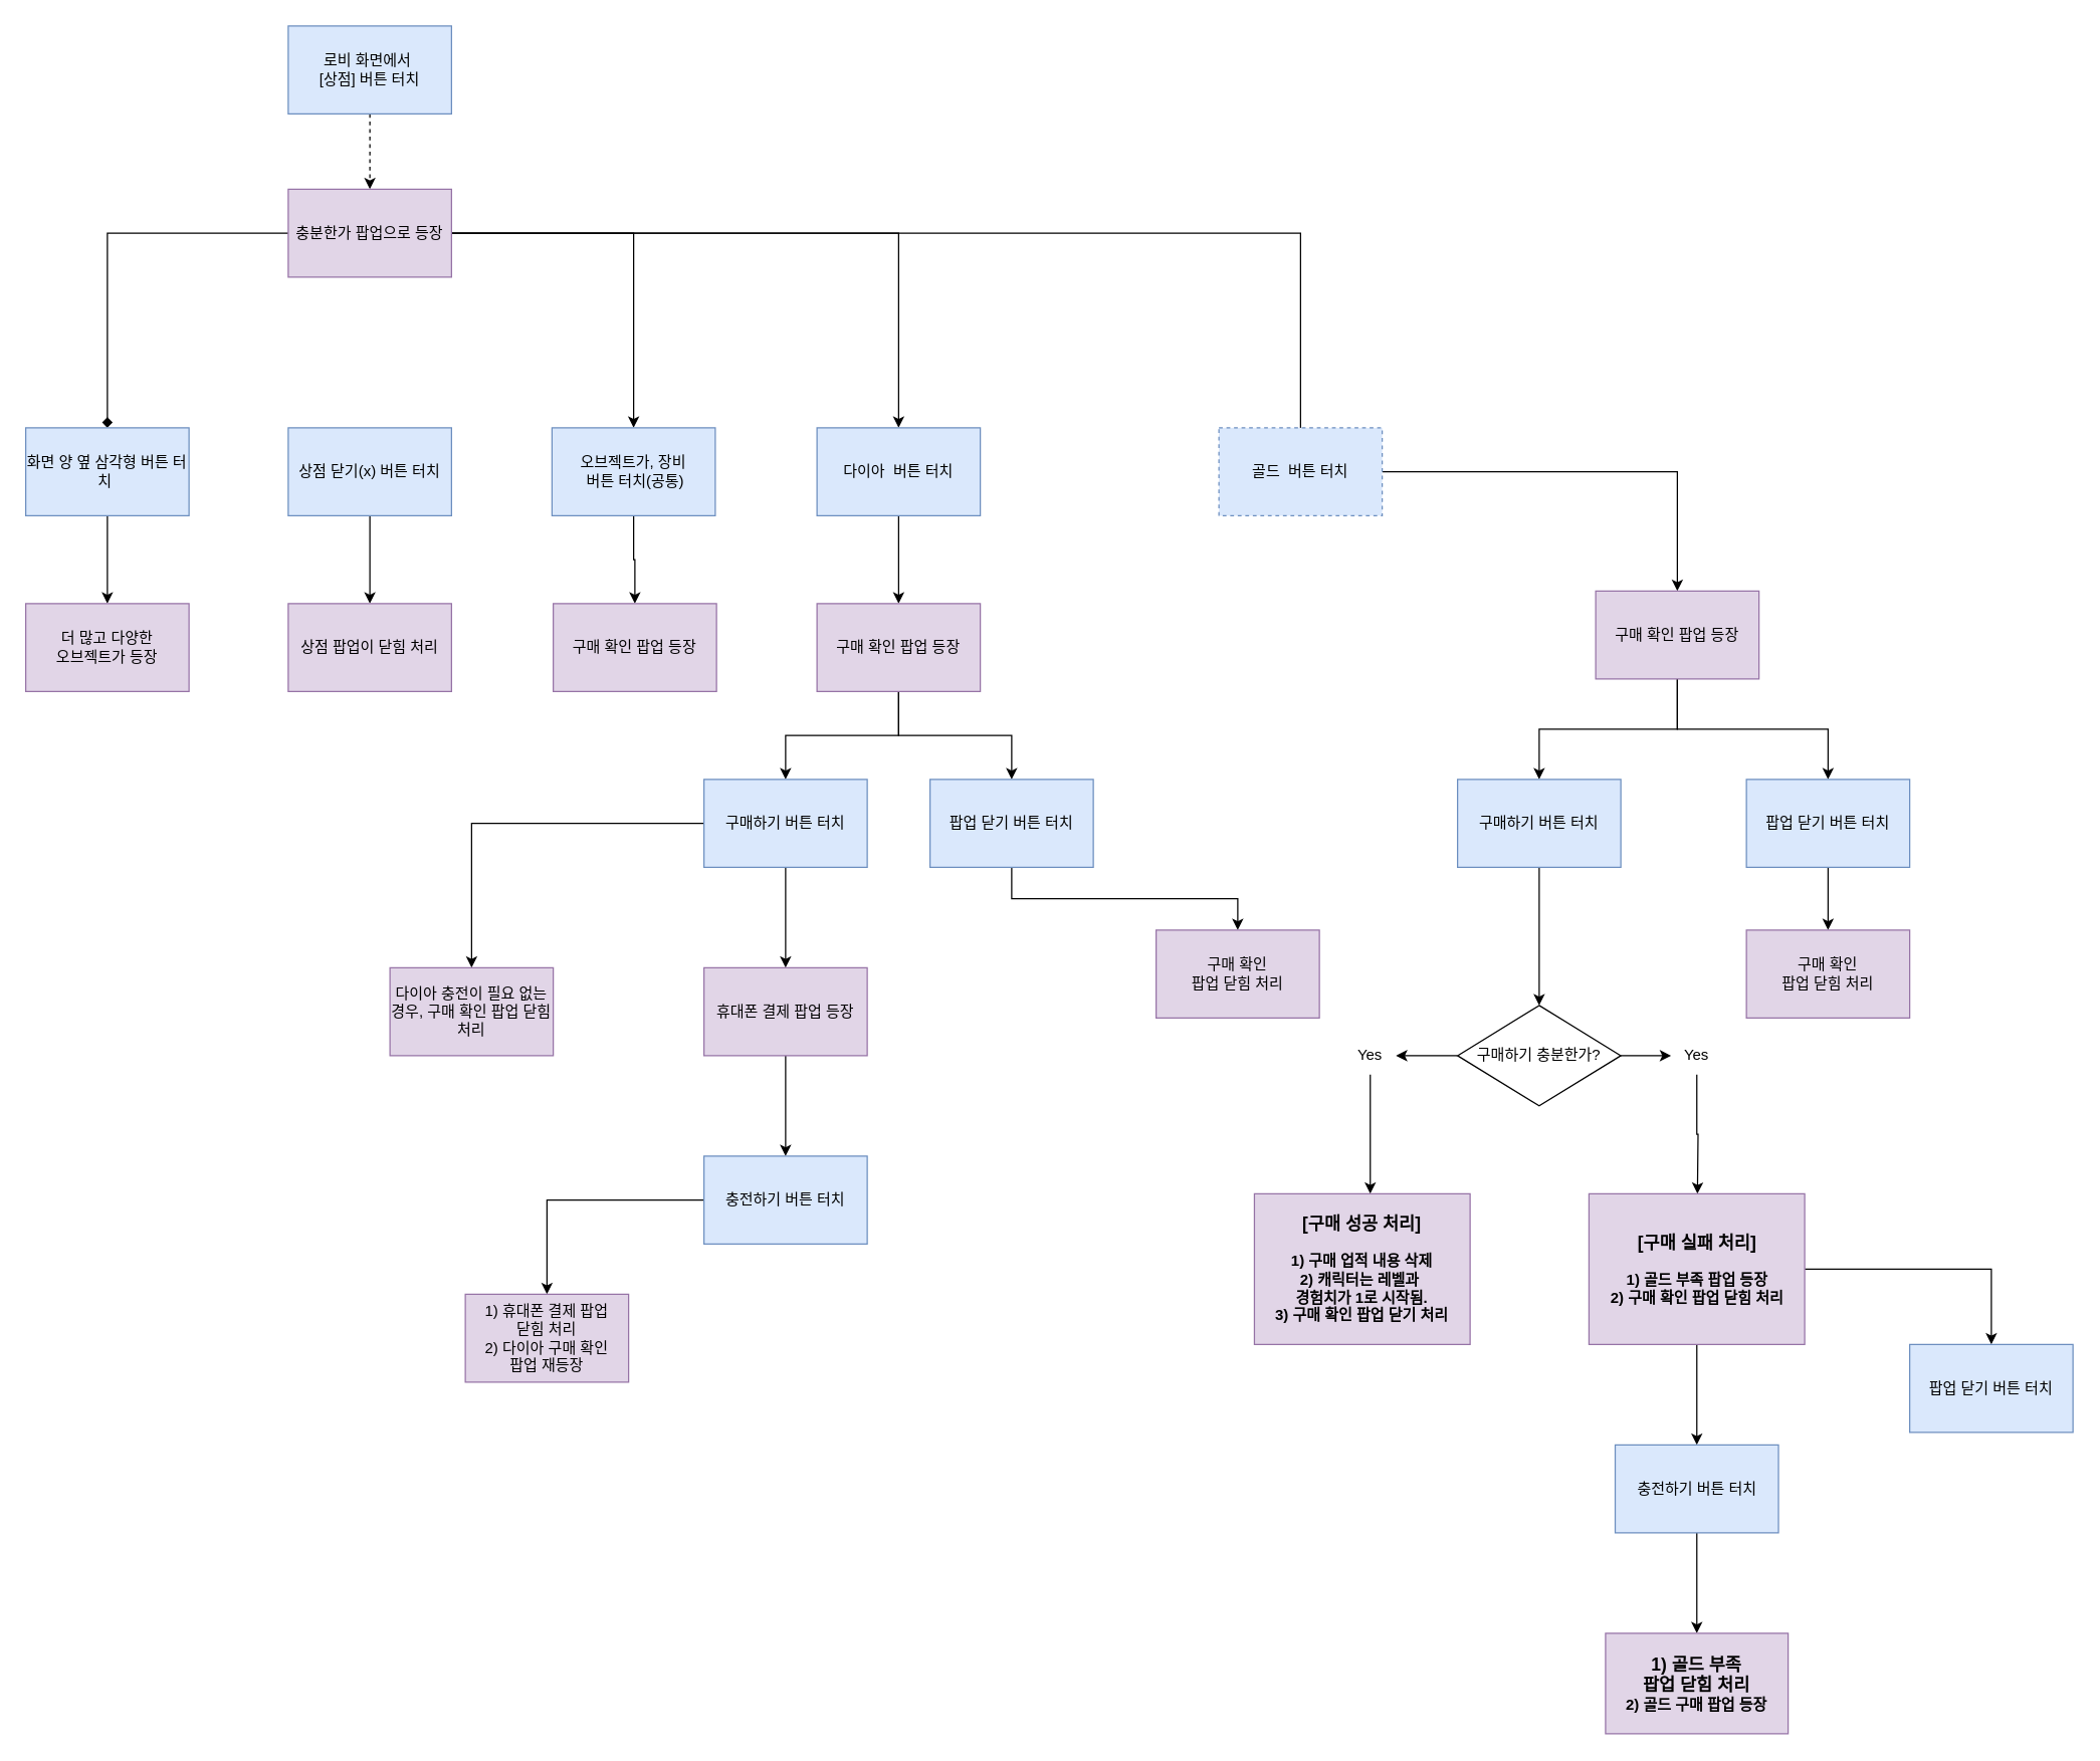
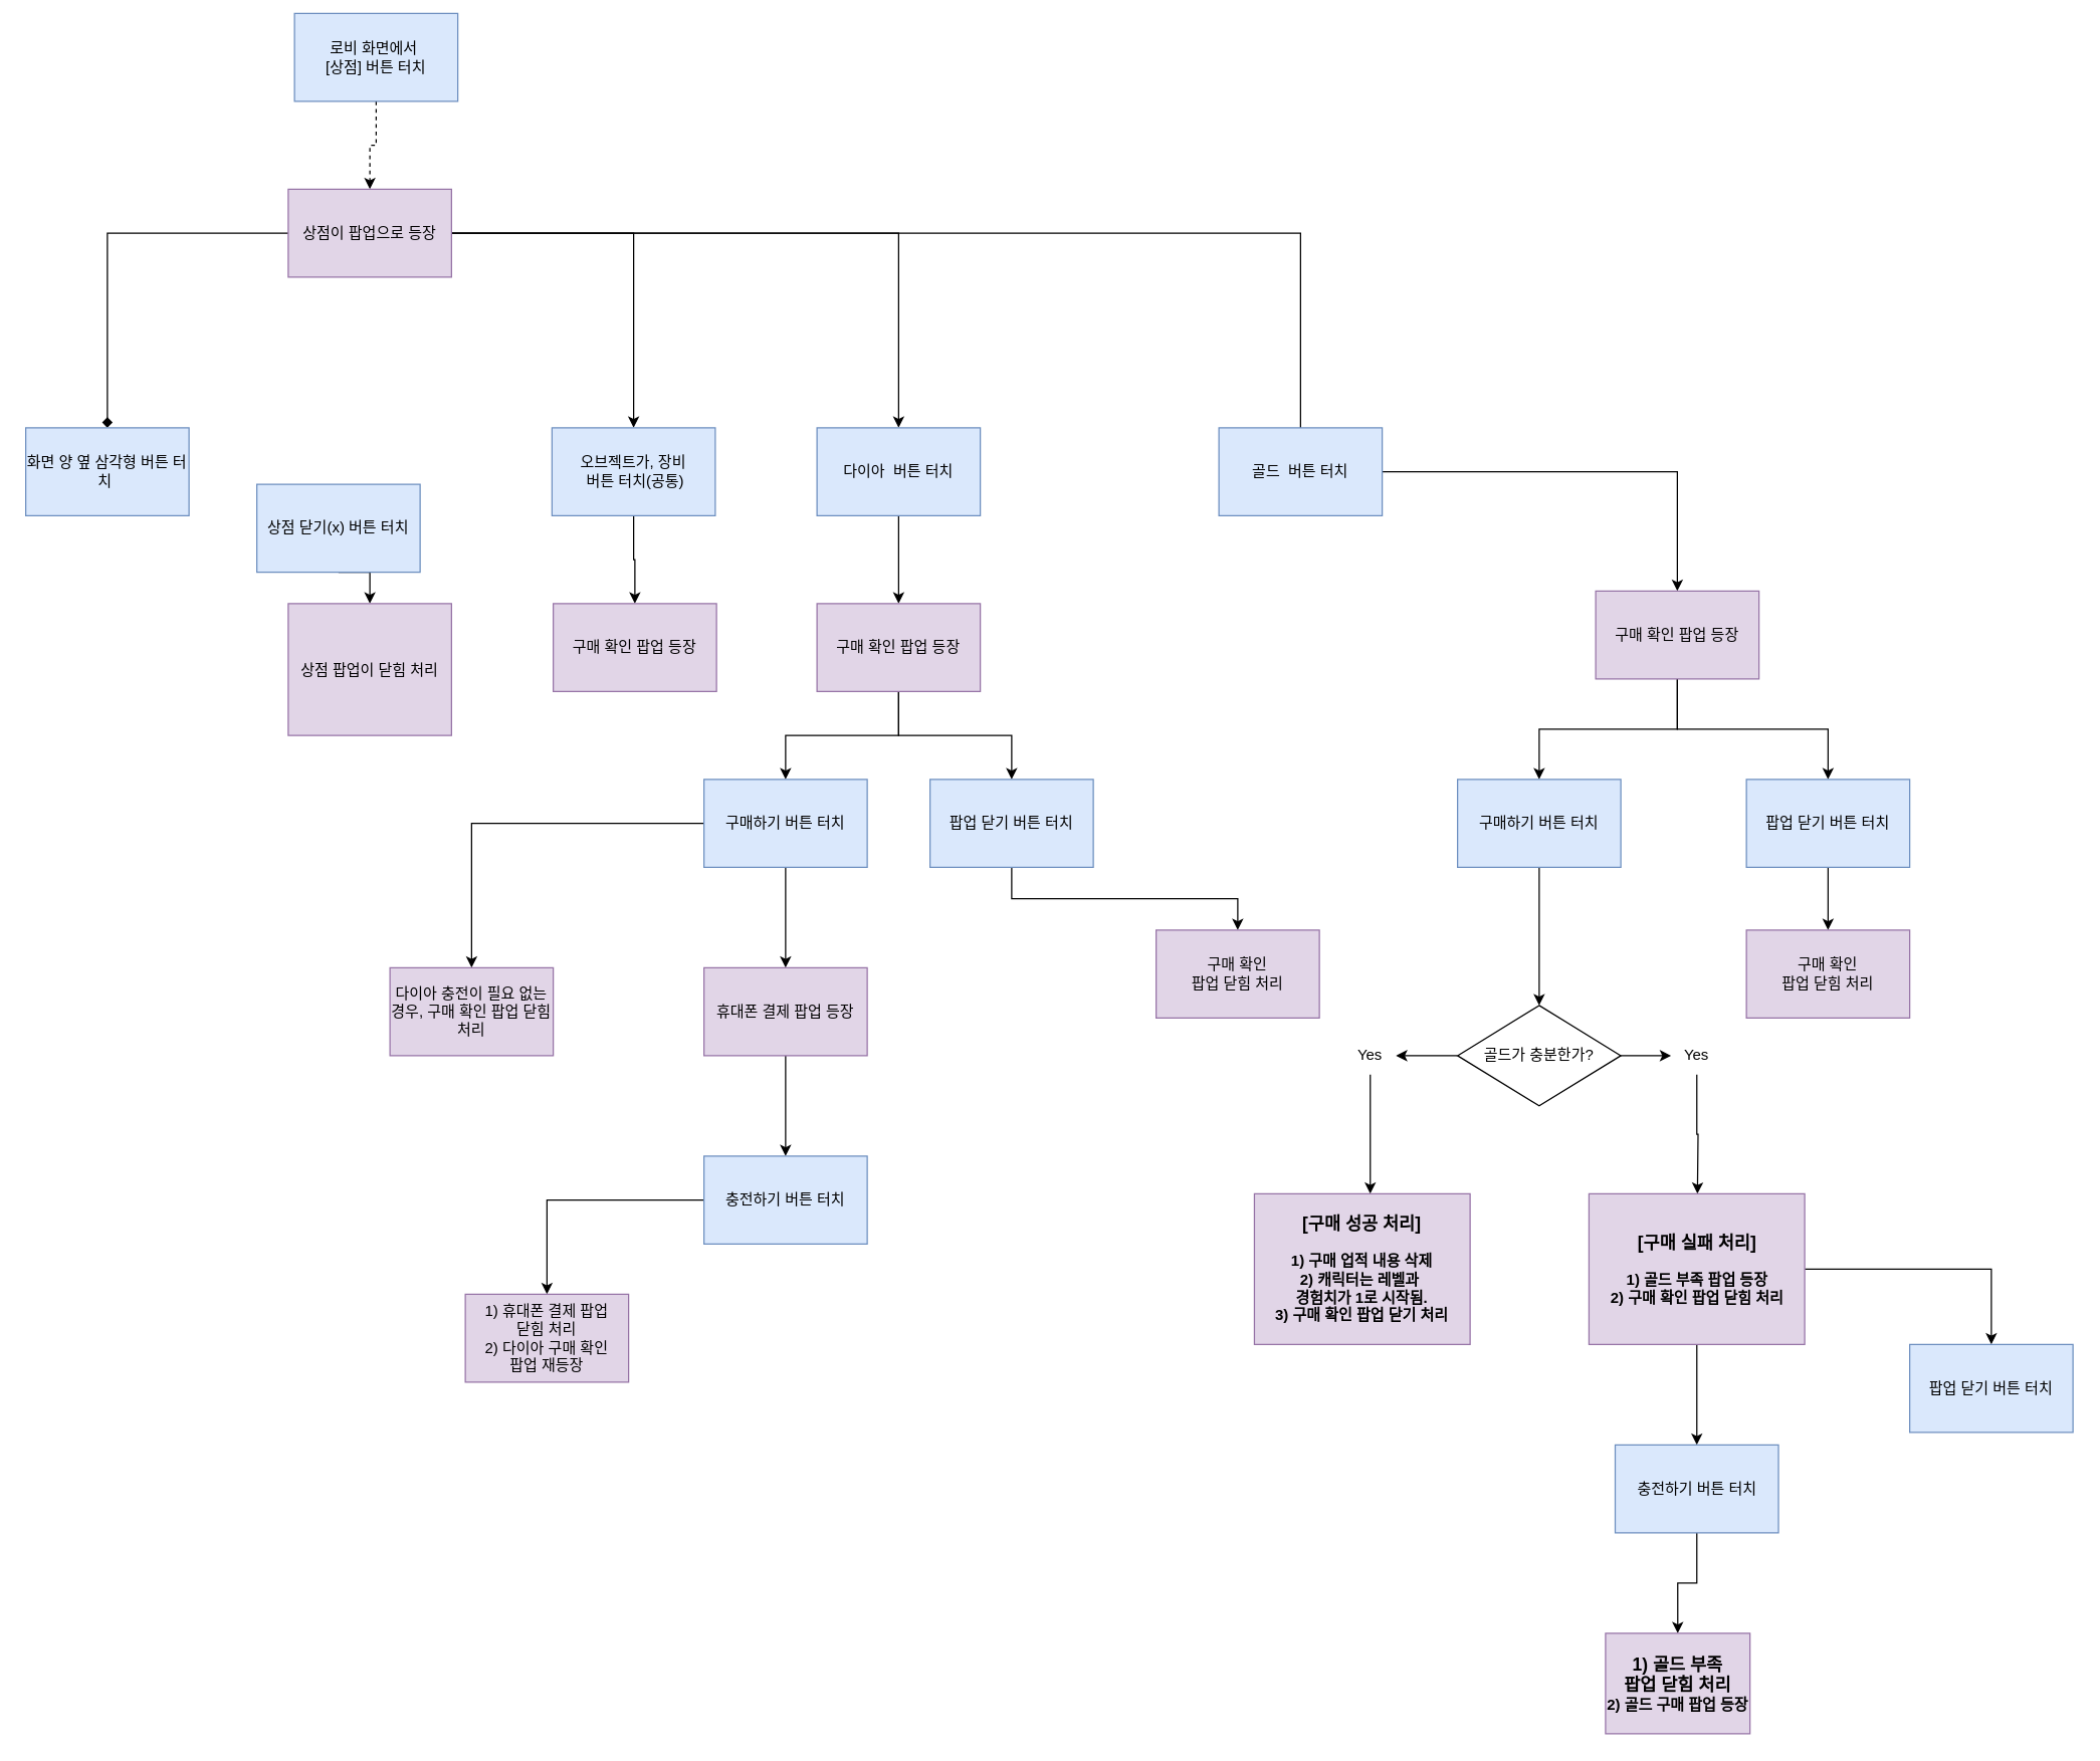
- <mxCell id="3" value="로비 화면에서&amp;nbsp;&lt;br&gt;[상점] 버튼 터치" style="rounded=0;whiteSpace=wrap;html=1;fillColor=#dae8fc;strokeColor=#6c8ebf;" vertex="1" parent="1"><mxGeometry x="229" y="20" width="130" height="70" as="geometry" /></mxCell>
+ <mxCell id="3" value="로비 화면에서&amp;nbsp;&lt;br&gt;[상점] 버튼 터치" style="rounded=0;whiteSpace=wrap;html=1;fillColor=#dae8fc;strokeColor=#6c8ebf;" vertex="1" parent="1"><mxGeometry x="234" y="10" width="130" height="70" as="geometry" /></mxCell>
- <mxCell id="8" value="충분한가 팝업으로 등장" style="rounded=0;whiteSpace=wrap;html=1;fillColor=#e1d5e7;strokeColor=#9673a6;" vertex="1" parent="1"><mxGeometry x="229" y="150" width="130" height="70" as="geometry" /></mxCell>
+ <mxCell id="8" value="상점이 팝업으로 등장" style="rounded=0;whiteSpace=wrap;html=1;fillColor=#e1d5e7;strokeColor=#9673a6;" vertex="1" parent="1"><mxGeometry x="229" y="150" width="130" height="70" as="geometry" /></mxCell>
- <mxCell id="10" value="상점 닫기(x) 버튼 터치" style="rounded=0;whiteSpace=wrap;html=1;fillColor=#dae8fc;strokeColor=#6c8ebf;" vertex="1" parent="1"><mxGeometry x="229" y="340" width="130" height="70" as="geometry" /></mxCell>
+ <mxCell id="10" value="상점 닫기(x) 버튼 터치" style="rounded=0;whiteSpace=wrap;html=1;fillColor=#dae8fc;strokeColor=#6c8ebf;" vertex="1" parent="1"><mxGeometry x="204" y="385" width="130" height="70" as="geometry" /></mxCell>
- <mxCell id="36" value="골드&amp;nbsp; 버튼 터치" style="rounded=0;whiteSpace=wrap;html=1;fillColor=#dae8fc;strokeColor=#6c8ebf;dashed=1;" vertex="1" parent="1"><mxGeometry x="970" y="340" width="130" height="70" as="geometry" /></mxCell>
+ <mxCell id="36" value="골드&amp;nbsp; 버튼 터치" style="rounded=0;whiteSpace=wrap;html=1;fillColor=#dae8fc;strokeColor=#6c8ebf;" vertex="1" parent="1"><mxGeometry x="970" y="340" width="130" height="70" as="geometry" /></mxCell>
- <mxCell id="15" style="edgeStyle=orthogonalEdgeStyle;rounded=0;orthogonalLoop=1;jettySize=auto;html=1;entryX=0.5;entryY=0;entryDx=0;entryDy=0;" edge="1" parent="1" source="16" target="17"><mxGeometry relative="1" as="geometry" /></mxCell>
- <mxCell id="17" value="더 많고 다양한 &lt;br&gt;오브젝트가 등장" style="rounded=0;whiteSpace=wrap;html=1;fillColor=#e1d5e7;strokeColor=#9673a6;" vertex="1" parent="1"><mxGeometry x="20" y="480" width="130" height="70" as="geometry" /></mxCell>
- <mxCell id="11" value="상점 팝업이 닫힘 처리" style="rounded=0;whiteSpace=wrap;html=1;fillColor=#e1d5e7;strokeColor=#9673a6;" vertex="1" parent="1"><mxGeometry x="229" y="480" width="130" height="70" as="geometry" /></mxCell>
+ <mxCell id="11" value="상점 팝업이 닫힘 처리" style="rounded=0;whiteSpace=wrap;html=1;fillColor=#e1d5e7;strokeColor=#9673a6;" vertex="1" parent="1"><mxGeometry x="229" y="480" width="130" height="105" as="geometry" /></mxCell>
- <mxCell id="47" value="구매하기 충분한가?" style="rhombus;whiteSpace=wrap;html=1;" vertex="1" parent="1"><mxGeometry x="1160" y="800" width="130" height="80" as="geometry" /></mxCell>
+ <mxCell id="47" value="골드가 충분한가?" style="rhombus;whiteSpace=wrap;html=1;" vertex="1" parent="1"><mxGeometry x="1160" y="800" width="130" height="80" as="geometry" /></mxCell>
- <mxCell id="59" value="&lt;span style=&quot;font-size: 14px&quot;&gt;&lt;b&gt;1) 골드 부족 &lt;br&gt;팝업 닫힘 처리&lt;/b&gt;&lt;/span&gt;&lt;br&gt;&lt;div&gt;&lt;b&gt;2) 골드 구매 팝업 등장&lt;/b&gt;&lt;/div&gt;" style="rounded=0;whiteSpace=wrap;html=1;fillColor=#e1d5e7;strokeColor=#9673a6;" vertex="1" parent="1"><mxGeometry x="1277.83" y="1300" width="145.36" height="80" as="geometry" /></mxCell>
+ <mxCell id="59" value="&lt;span style=&quot;font-size: 14px&quot;&gt;&lt;b&gt;1) 골드 부족 &lt;br&gt;팝업 닫힘 처리&lt;/b&gt;&lt;/span&gt;&lt;br&gt;&lt;div&gt;&lt;b&gt;2) 골드 구매 팝업 등장&lt;/b&gt;&lt;/div&gt;" style="rounded=0;whiteSpace=wrap;html=1;fillColor=#e1d5e7;strokeColor=#9673a6;" vertex="1" parent="1"><mxGeometry x="1277.83" y="1300" width="115" height="80" as="geometry" /></mxCell>
